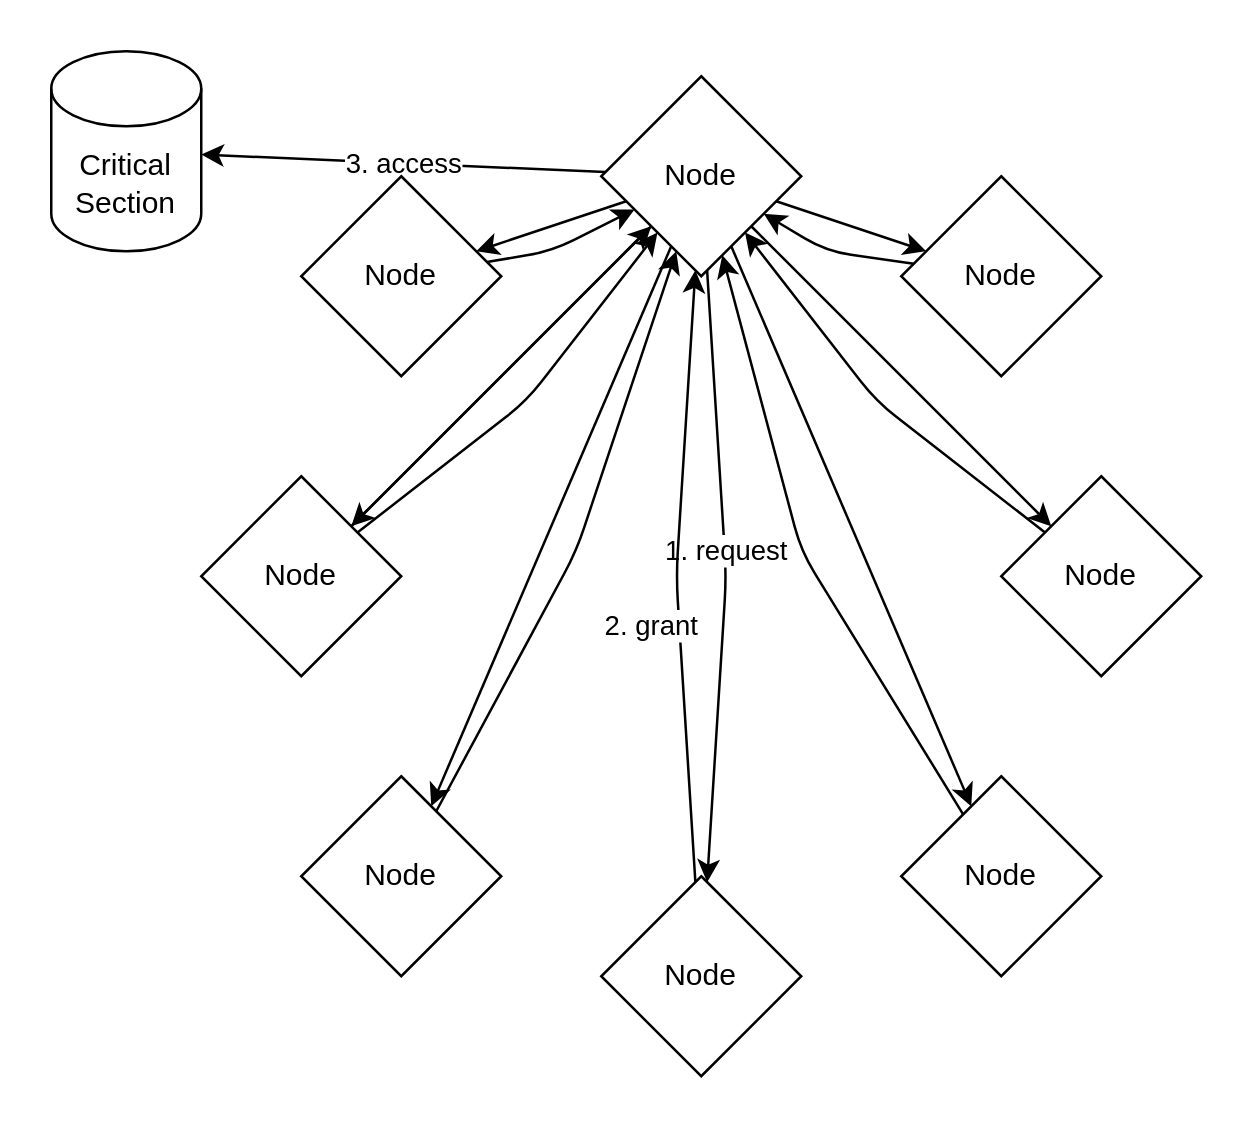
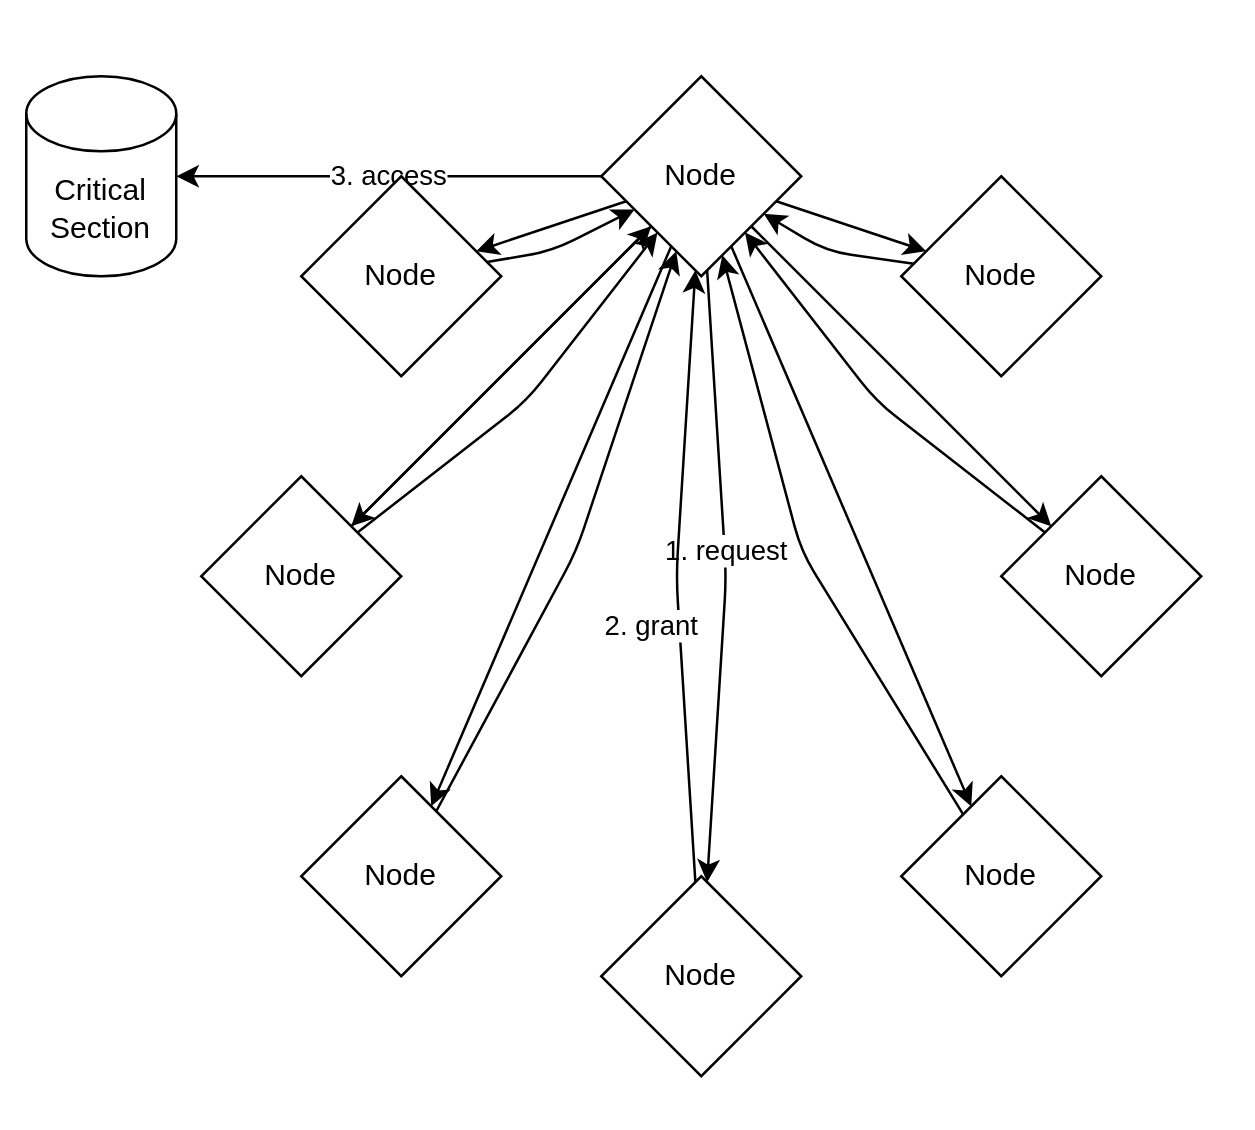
- <mxCell id="26" value="Critical Section" style="shape=cylinder3;whiteSpace=wrap;html=1;boundedLbl=1;backgroundOutline=1;size=15;" vertex="1" parent="1"><mxGeometry x="20" y="20" width="60" height="80" as="geometry" /></mxCell>
+ <mxCell id="26" value="Critical Section" style="shape=cylinder3;whiteSpace=wrap;html=1;boundedLbl=1;backgroundOutline=1;size=15;" vertex="1" parent="1"><mxGeometry x="10" y="30" width="60" height="80" as="geometry" /></mxCell>
